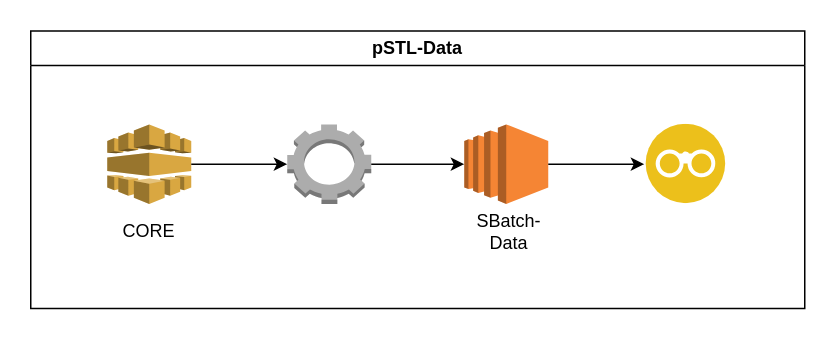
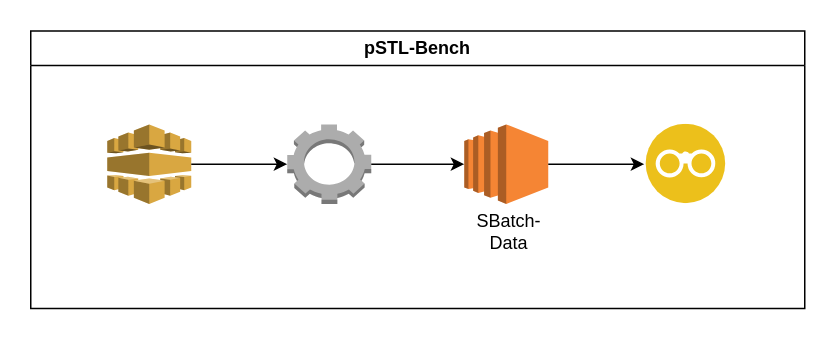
- <mxCell id="2" value="pSTL-Data" style="swimlane;whiteSpace=wrap;html=1;" vertex="1" parent="1"><mxGeometry x="20" y="20" width="516" height="185" as="geometry" /></mxCell>
+ <mxCell id="2" value="pSTL-Bench" style="swimlane;whiteSpace=wrap;html=1;" vertex="1" parent="1"><mxGeometry x="20" y="20" width="516" height="185" as="geometry" /></mxCell>
- <mxCell id="6" value="CORE" style="text;html=1;strokeColor=none;fillColor=none;align=center;verticalAlign=middle;whiteSpace=wrap;rounded=0;" vertex="1" parent="4"><mxGeometry y="56.5" width="60" height="30" as="geometry" /></mxCell>
